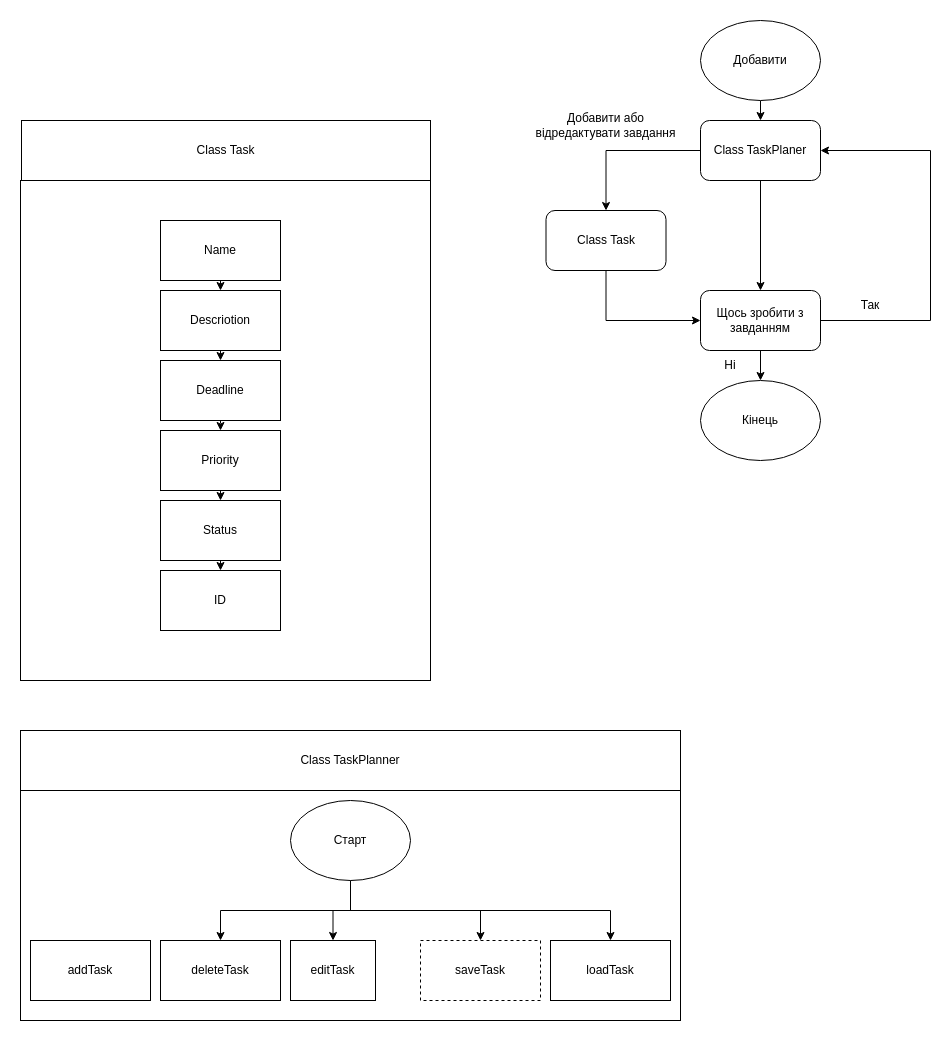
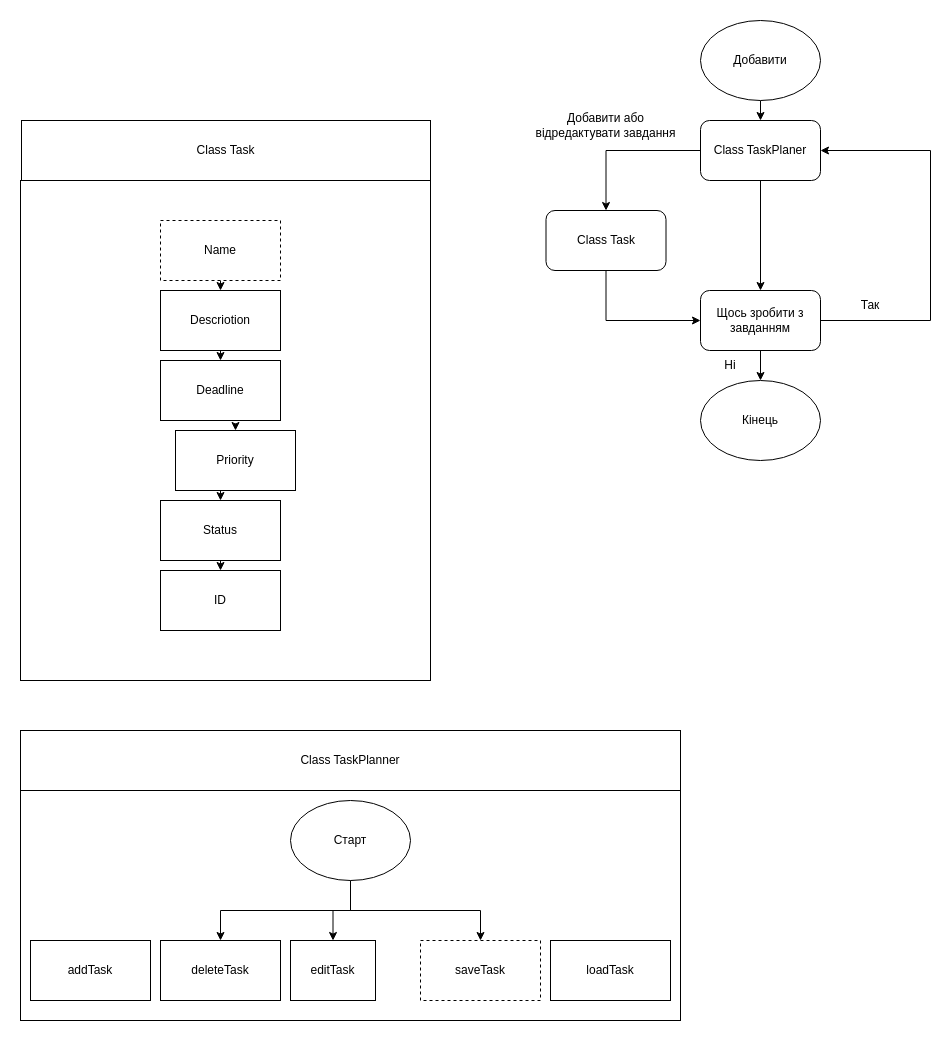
- <mxCell id="4" value="Name" style="rounded=0;whiteSpace=wrap;html=1;" parent="1" vertex="1"><mxGeometry x="160" y="220" width="120" height="60" as="geometry" /></mxCell>
+ <mxCell id="4" value="Name" style="rounded=0;whiteSpace=wrap;html=1;dashed=1;" parent="1" vertex="1"><mxGeometry x="160" y="220" width="120" height="60" as="geometry" /></mxCell>
- <mxCell id="10" value="Priority" style="rounded=0;whiteSpace=wrap;html=1;" parent="1" vertex="1"><mxGeometry x="160" y="430" width="120" height="60" as="geometry" /></mxCell>
+ <mxCell id="10" value="Priority" style="rounded=0;whiteSpace=wrap;html=1;" parent="1" vertex="1"><mxGeometry x="175" y="430" width="120" height="60" as="geometry" /></mxCell>
- <mxCell id="24" style="edgeStyle=orthogonalEdgeStyle;rounded=0;orthogonalLoop=1;jettySize=auto;html=1;exitX=0.5;exitY=1;exitDx=0;exitDy=0;" parent="1" source="25" target="20" edge="1"><mxGeometry relative="1" as="geometry" /></mxCell>
